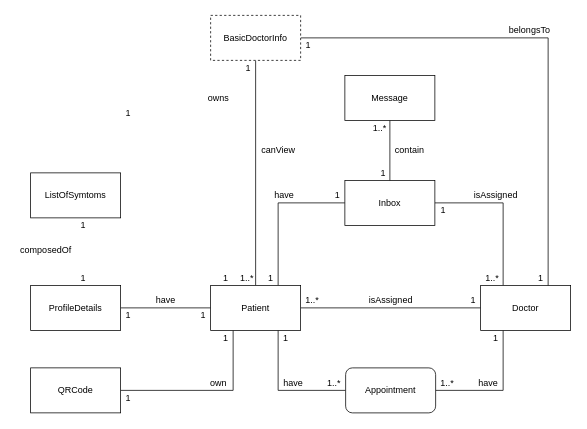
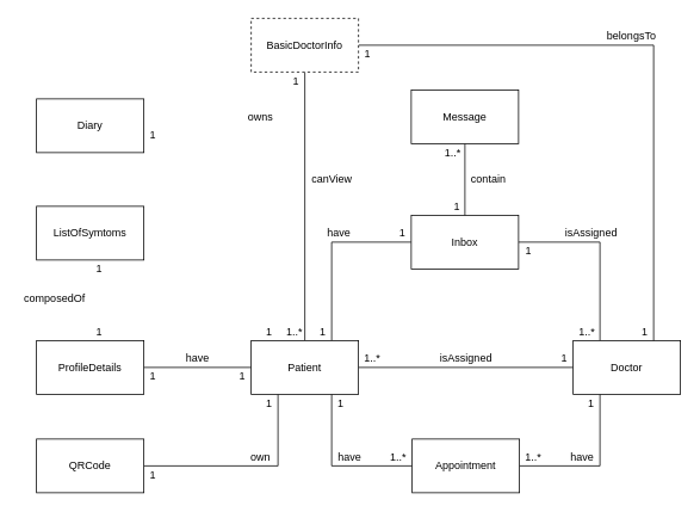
+ <mxCell id="54" value="Diary" style="rounded=0;whiteSpace=wrap;html=1;" vertex="1" parent="1"><mxGeometry x="40" y="110" width="120" height="60" as="geometry" /></mxCell>
- <mxCell id="12" value="Appointment" style="whiteSpace=wrap;html=1;rounded=1;" parent="1" vertex="1"><mxGeometry x="460" y="490" width="120" height="60" as="geometry" /></mxCell>
+ <mxCell id="12" value="Appointment" style="rounded=0;whiteSpace=wrap;html=1;" parent="1" vertex="1"><mxGeometry x="460" y="490" width="120" height="60" as="geometry" /></mxCell>
